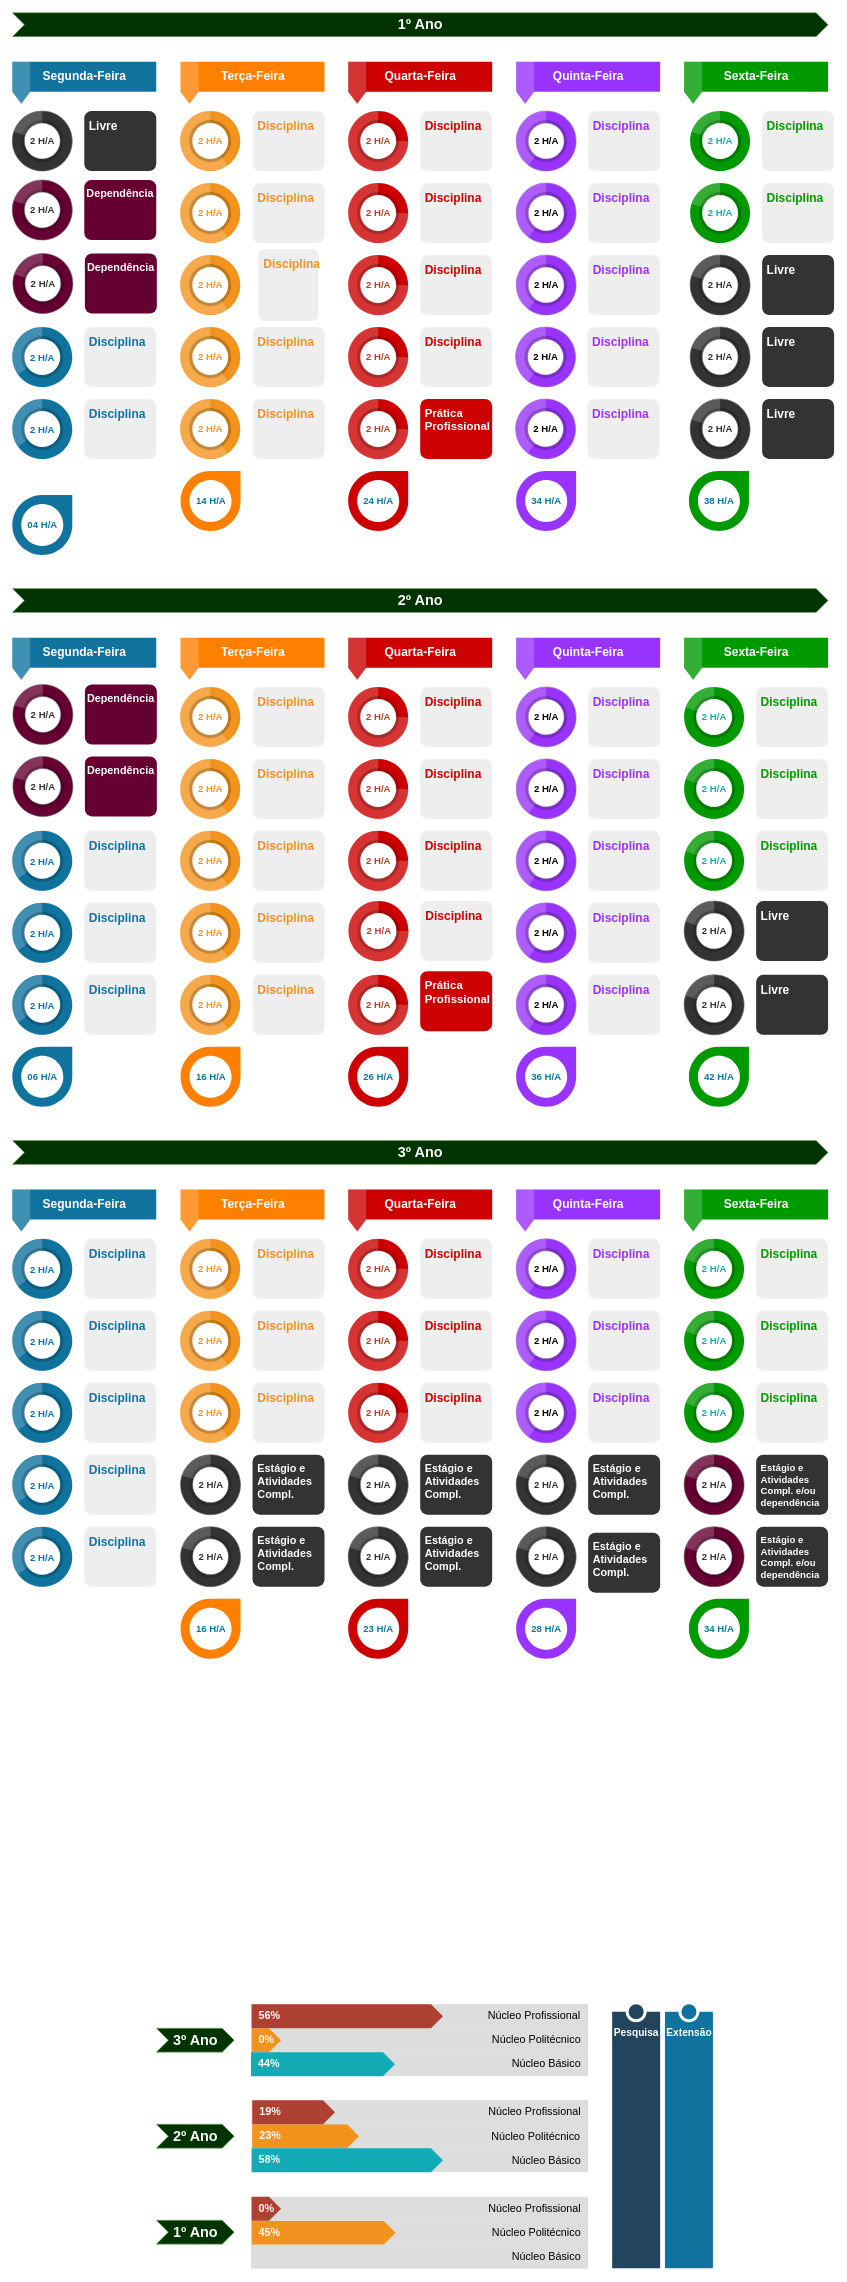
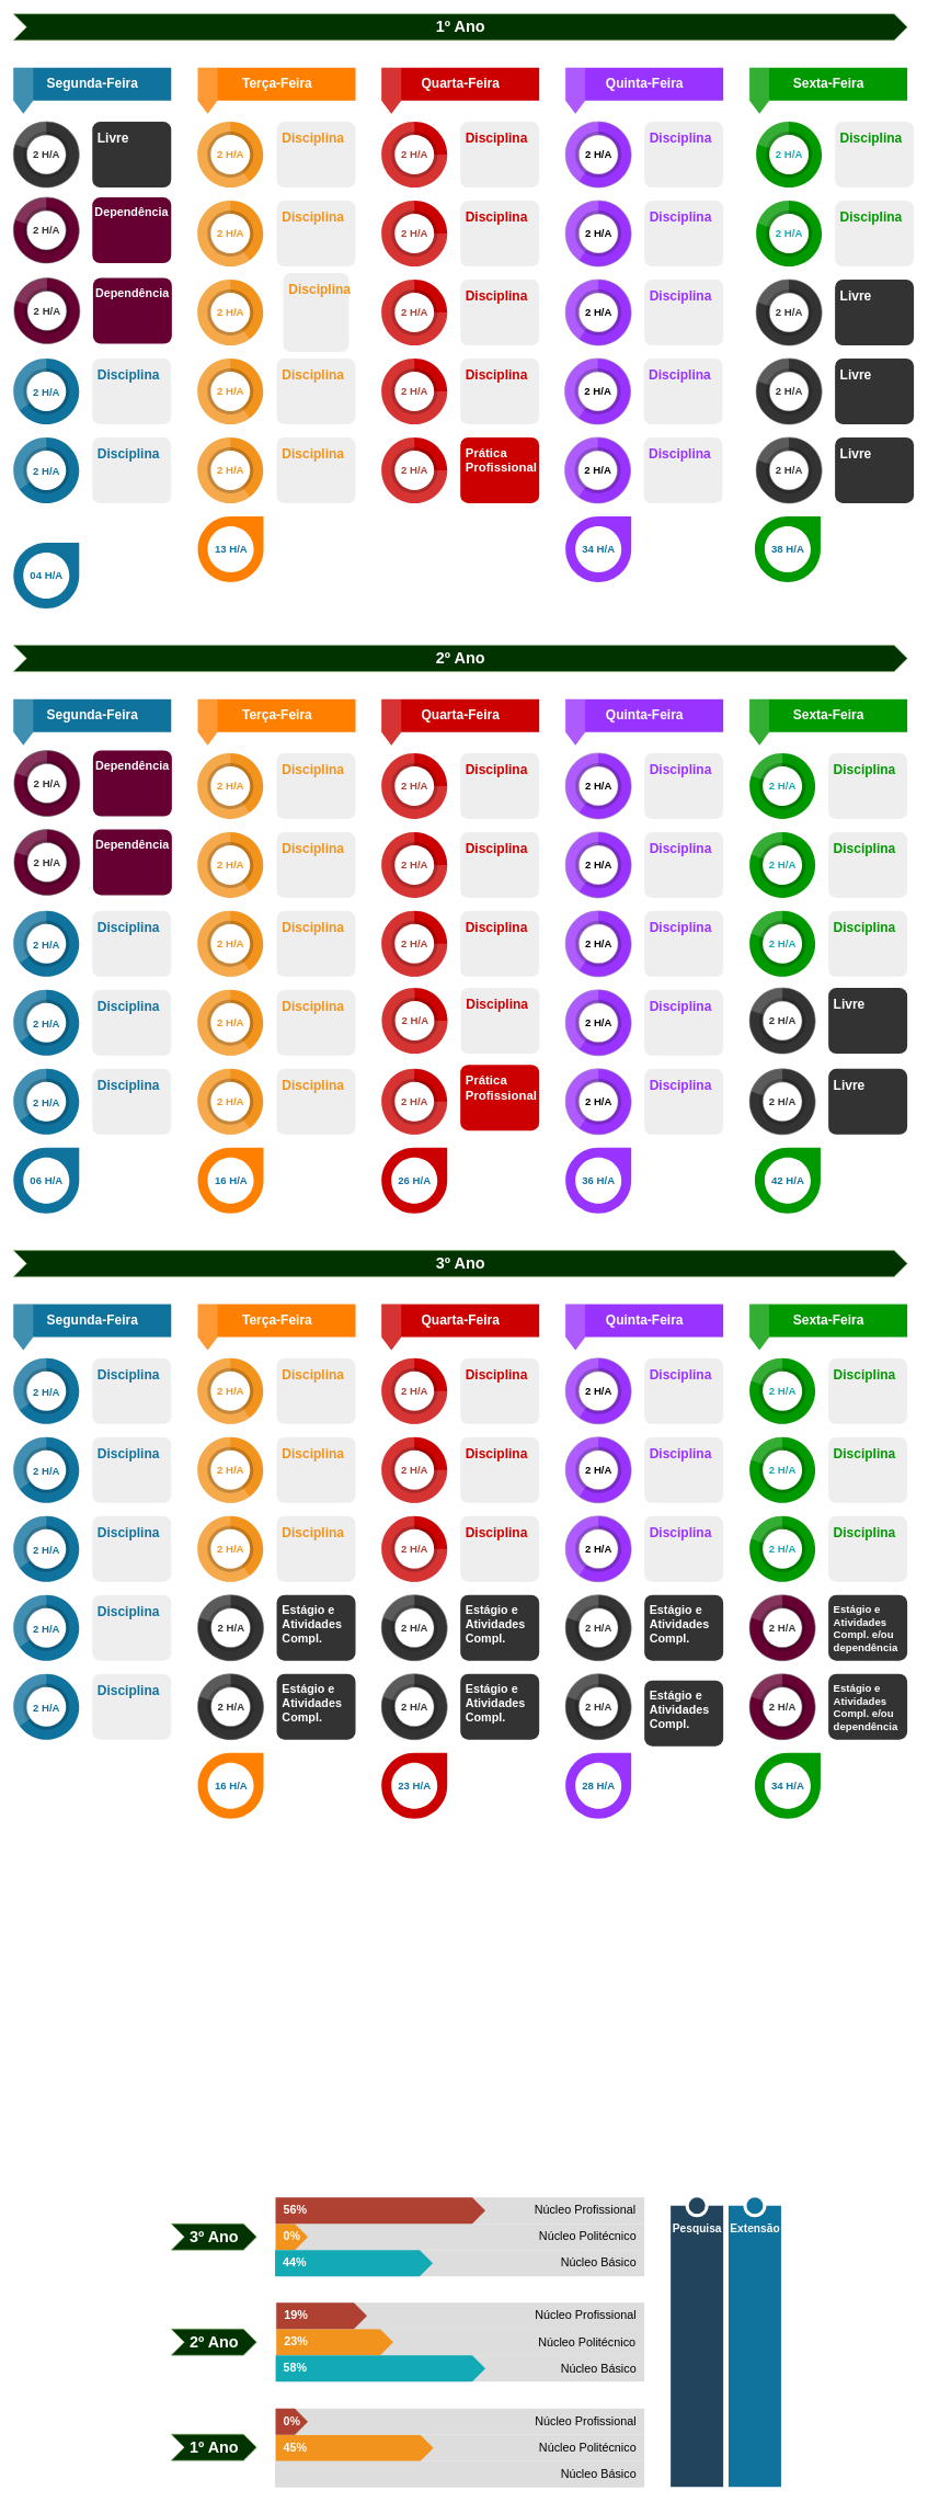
- <mxCell id="44" value="14 H/A" style="verticalLabelPosition=middle;verticalAlign=middle;html=1;shape=mxgraph.infographic.circularCallout;dy=15;fillColor=#FF8000;strokeColor=none;labelPosition=center;align=center;fontColor=#10739E;fontStyle=1;fontSize=16;" parent="1" vertex="1"><mxGeometry x="300.5" y="784" width="100" height="100" as="geometry" /></mxCell>
+ <mxCell id="44" value="13 H/A" style="verticalLabelPosition=middle;verticalAlign=middle;html=1;shape=mxgraph.infographic.circularCallout;dy=15;fillColor=#FF8000;strokeColor=none;labelPosition=center;align=center;fontColor=#10739E;fontStyle=1;fontSize=16;" parent="1" vertex="1"><mxGeometry x="300.5" y="784" width="100" height="100" as="geometry" /></mxCell>
- <mxCell id="45" value="24 H/A" style="verticalLabelPosition=middle;verticalAlign=middle;html=1;shape=mxgraph.infographic.circularCallout;dy=15;fillColor=#CC0000;strokeColor=none;labelPosition=center;align=center;fontColor=#10739E;fontStyle=1;fontSize=16;" parent="1" vertex="1"><mxGeometry x="580" y="784" width="100" height="100" as="geometry" /></mxCell>
